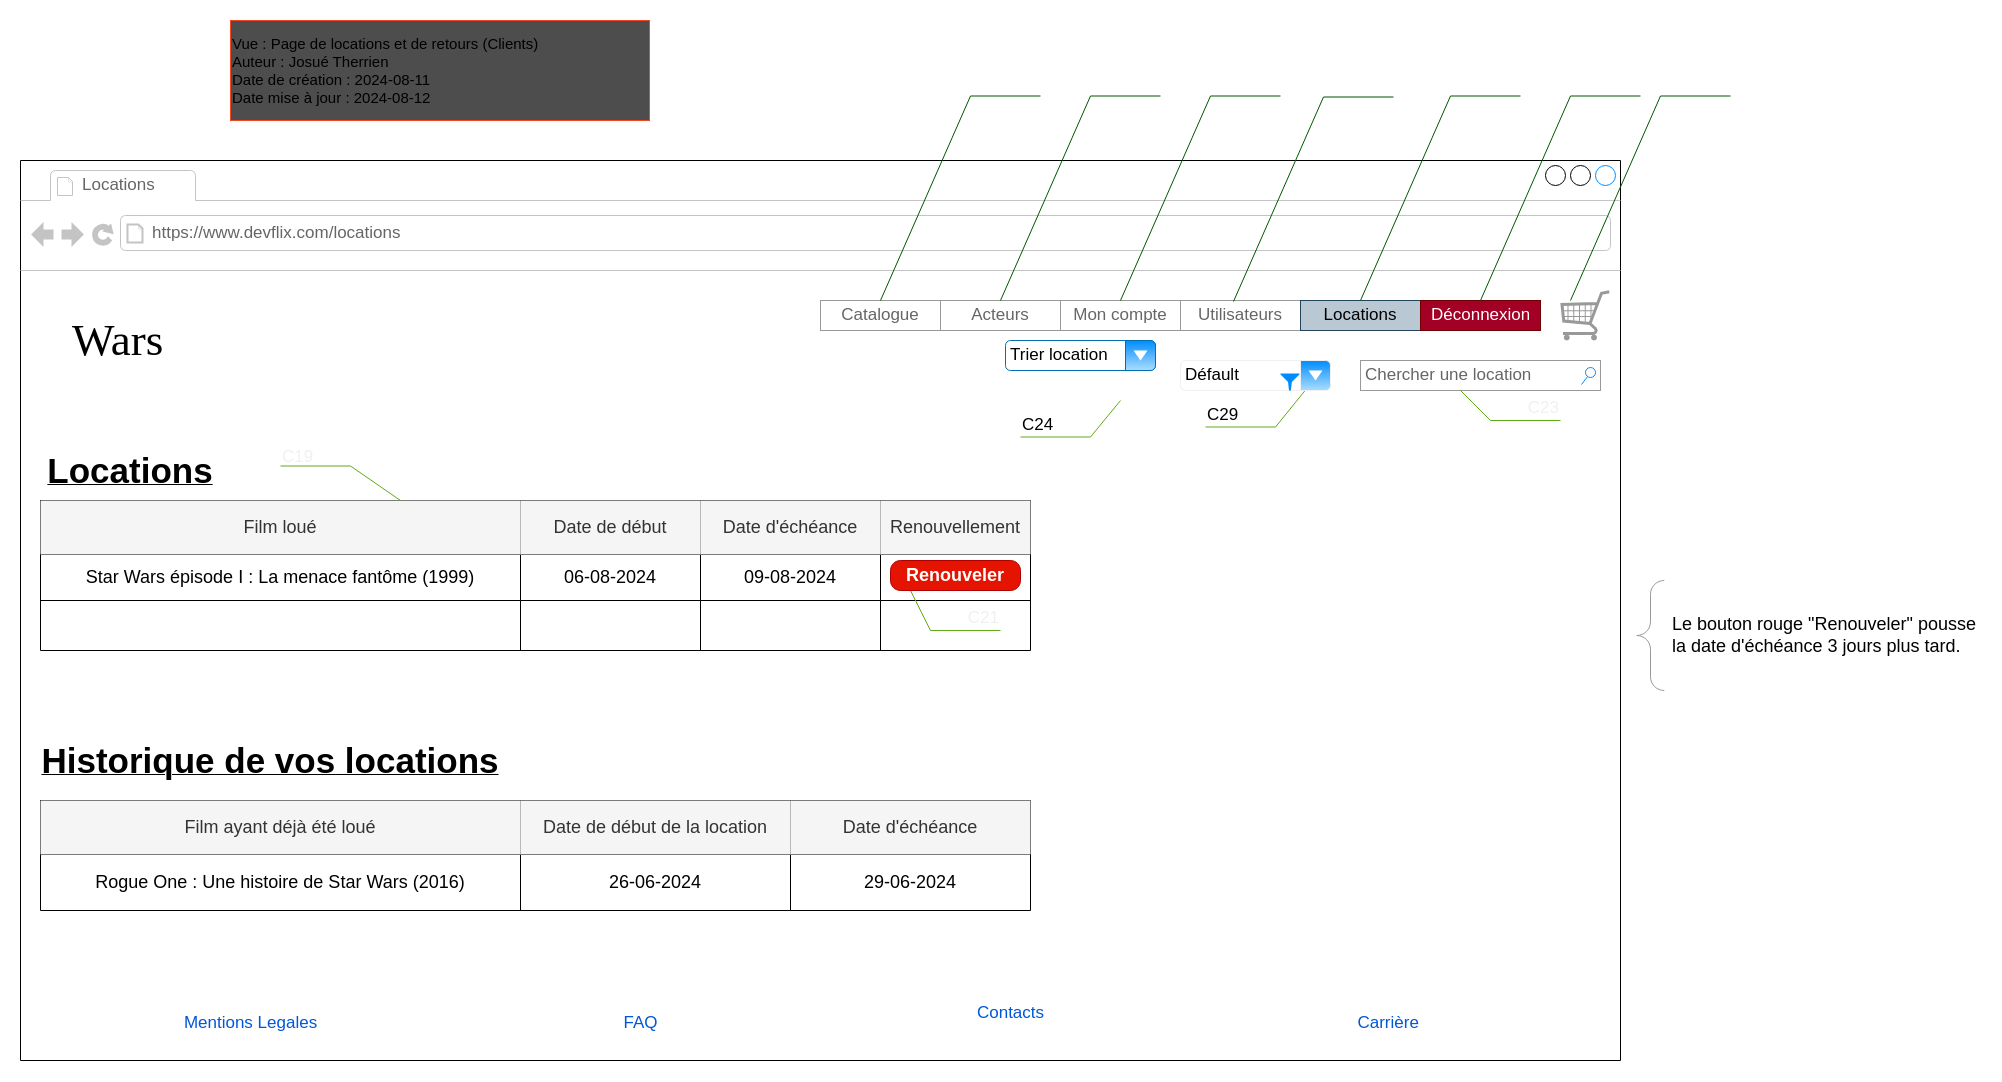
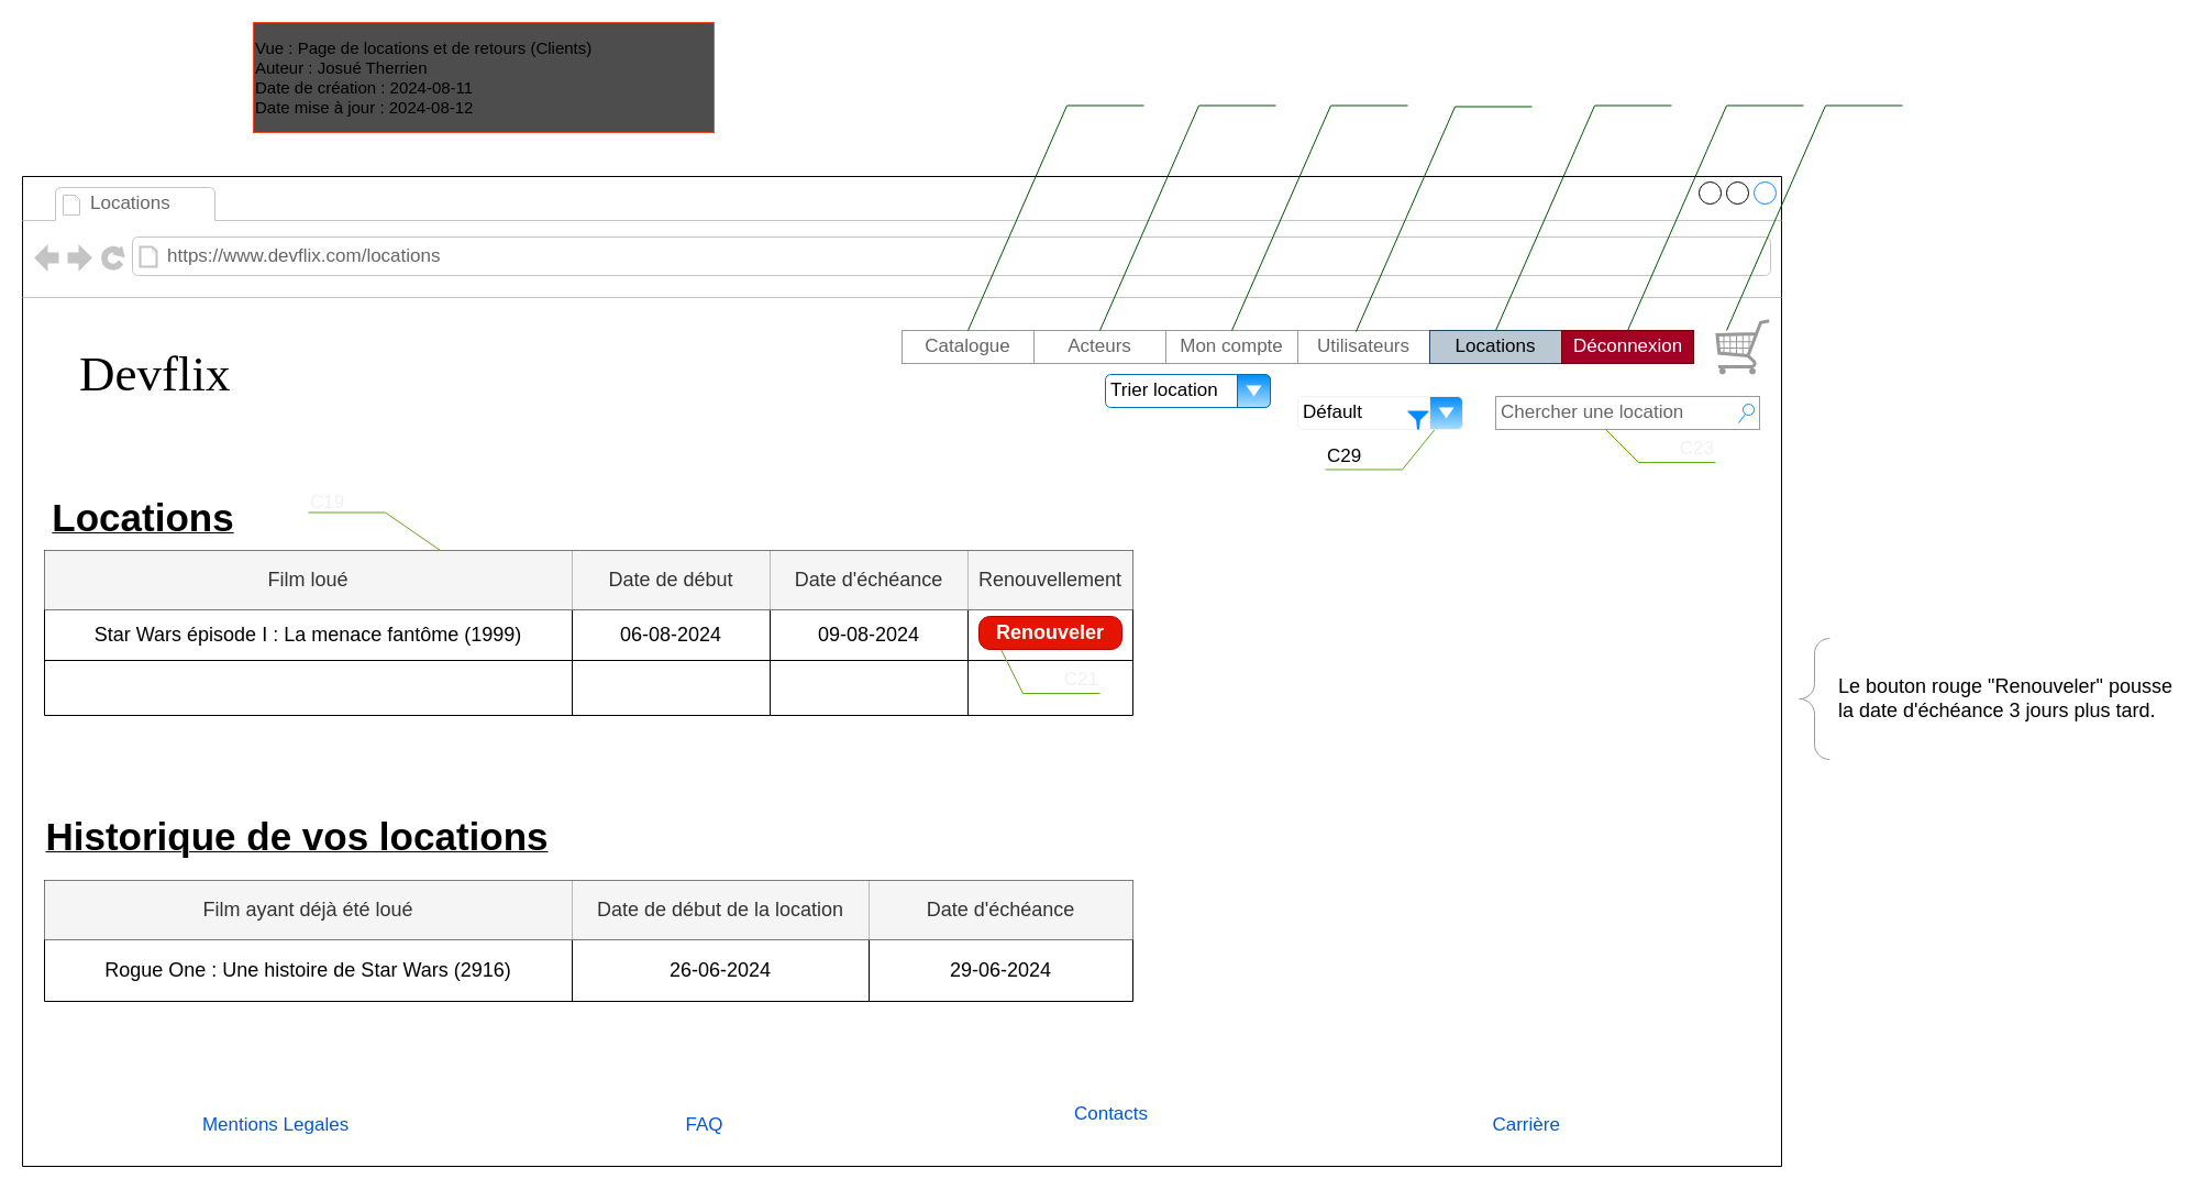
- <mxCell id="31" value="Wars" style="text;html=1;points=[];align=left;verticalAlign=top;spacingTop=-4;fontSize=45;fontFamily=Verdana;" parent="2" vertex="1"><mxGeometry x="50" y="150" width="340" height="50" as="geometry" /></mxCell>
+ <mxCell id="31" value="Devflix" style="text;html=1;points=[];align=left;verticalAlign=top;spacingTop=-4;fontSize=45;fontFamily=Verdana;" parent="2" vertex="1"><mxGeometry x="50" y="150" width="340" height="50" as="geometry" /></mxCell>
- <mxCell id="34" value="C24" style="strokeWidth=1;shadow=0;dashed=0;align=center;html=1;shape=mxgraph.mockup.text.callout;linkText=;textSize=17;textColor=#666666;callDir=SW;callStyle=line;fontSize=17;align=left;verticalAlign=bottom;strokeColor=#60A917;" parent="2" vertex="1"><mxGeometry x="1000" y="240" width="100" height="36.5" as="geometry" /></mxCell>
- <mxCell id="43" value="Rogue One : Une histoire de Star Wars (2016)" style="shape=partialRectangle;html=1;whiteSpace=wrap;connectable=0;strokeColor=inherit;overflow=hidden;fillColor=none;top=0;left=0;bottom=0;right=0;pointerEvents=1;fontSize=18;" parent="42" vertex="1"><mxGeometry width="480" height="56" as="geometry"><mxRectangle width="480" height="56" as="alternateBounds" /></mxGeometry></mxCell>
+ <mxCell id="43" value="Rogue One : Une histoire de Star Wars (2916)" style="shape=partialRectangle;html=1;whiteSpace=wrap;connectable=0;strokeColor=inherit;overflow=hidden;fillColor=none;top=0;left=0;bottom=0;right=0;pointerEvents=1;fontSize=18;" parent="42" vertex="1"><mxGeometry width="480" height="56" as="geometry"><mxRectangle width="480" height="56" as="alternateBounds" /></mxGeometry></mxCell>
